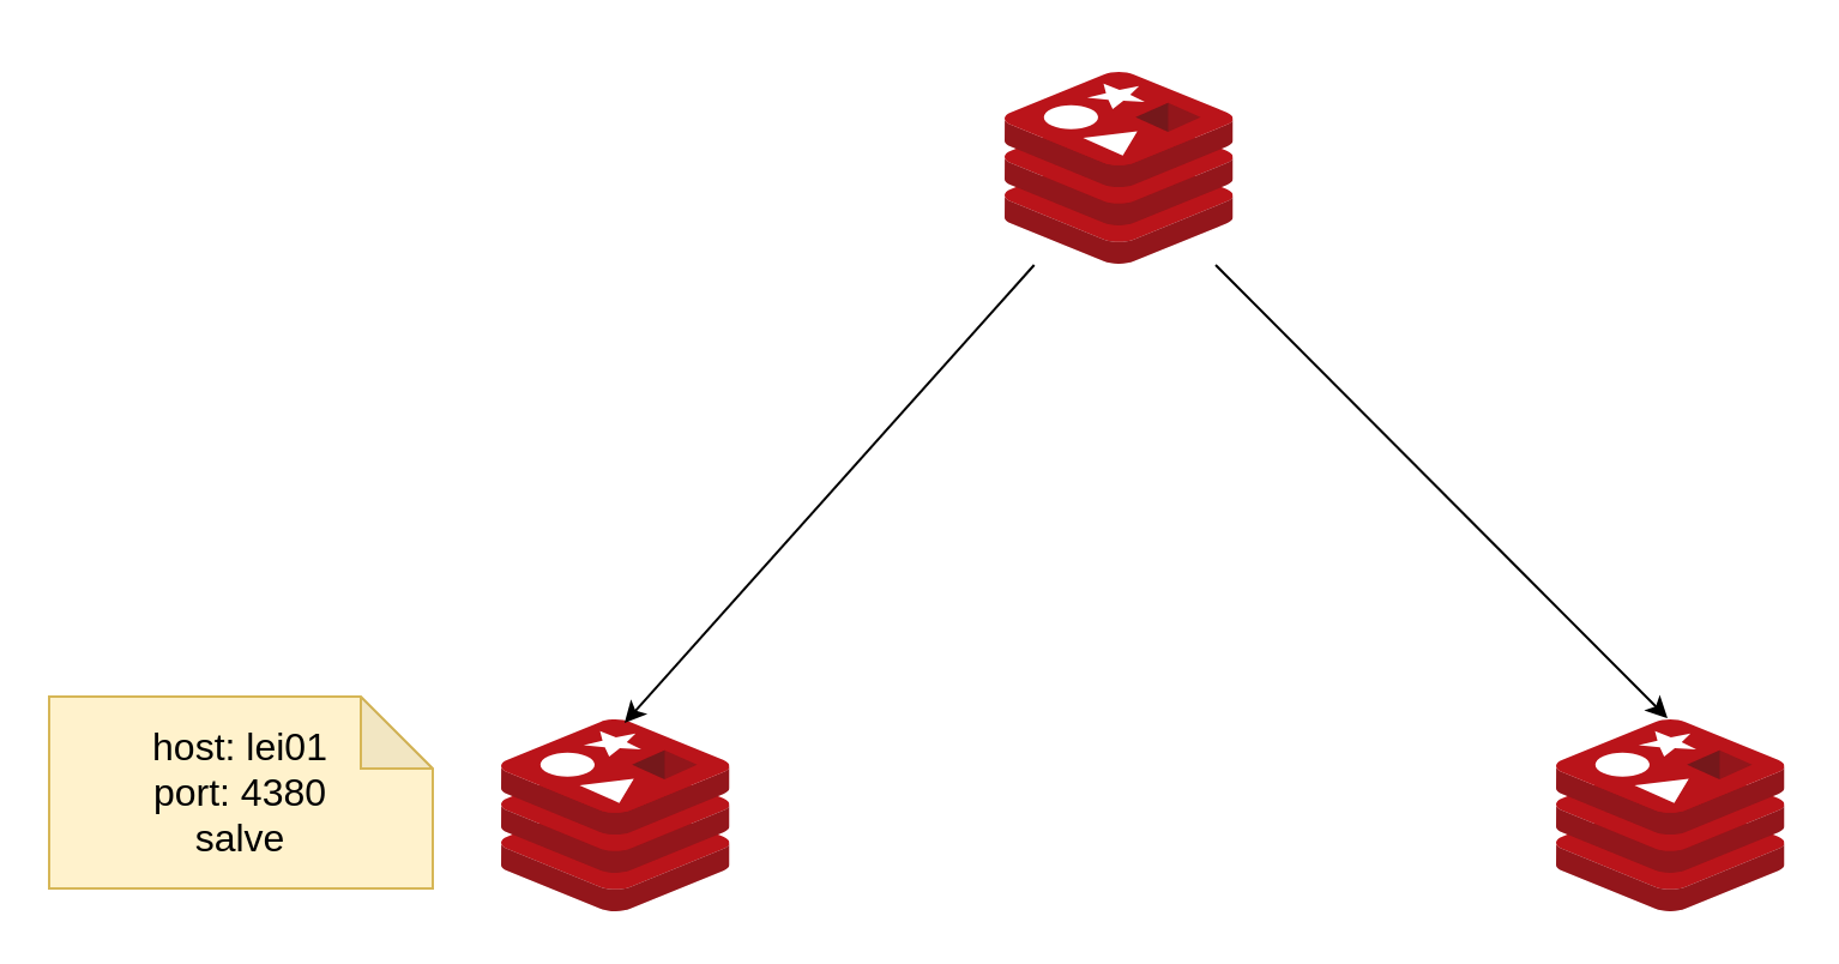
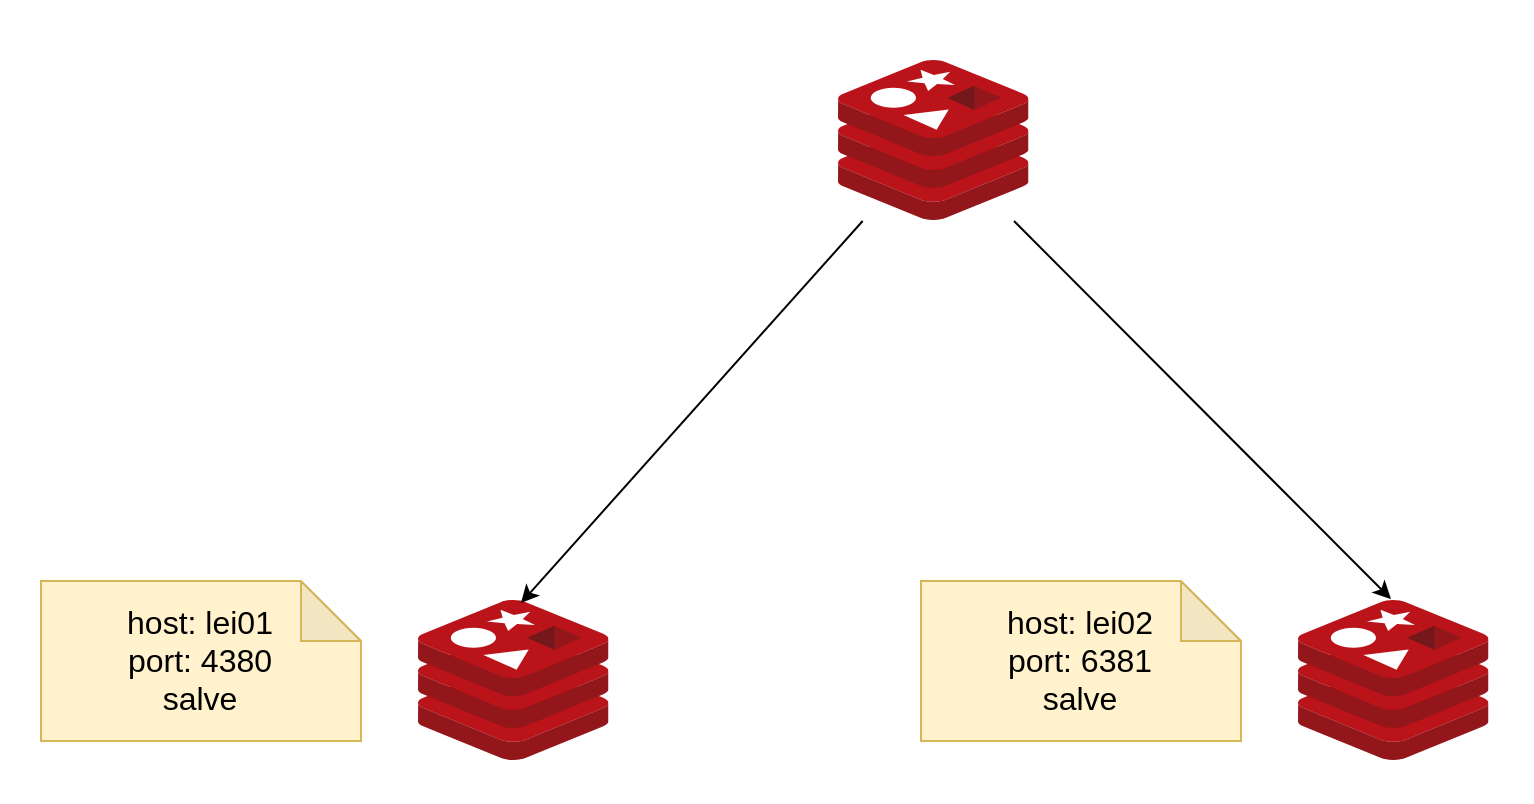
+ <mxCell id="9" value="host: lei02&lt;br style=&quot;border-color: var(--border-color);&quot;&gt;&lt;div style=&quot;border-color: var(--border-color);&quot;&gt;port: 6381&lt;/div&gt;salve" style="shape=note;whiteSpace=wrap;html=1;backgroundOutline=1;darkOpacity=0.05;fillColor=#fff2cc;strokeColor=#d6b656;fontSize=16;align=center;" parent="7" vertex="1"><mxGeometry width="160" height="80" as="geometry" /></mxCell>
